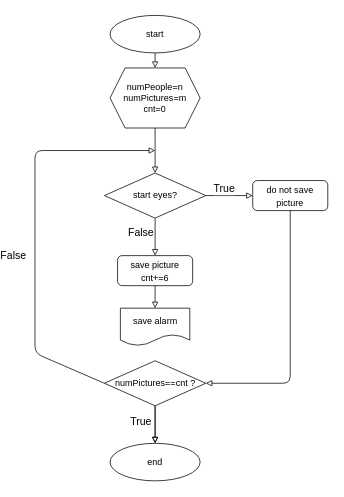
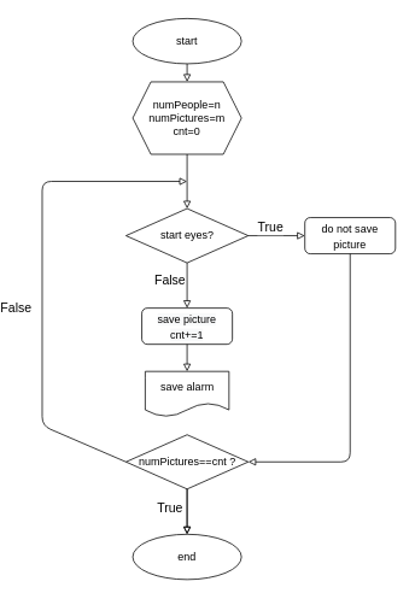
- <mxCell id="14" value="&lt;meta charset=&quot;utf-8&quot;&gt;&lt;span style=&quot;color: rgb(0, 0, 0); font-family: Helvetica; font-size: 12px; font-style: normal; font-variant-ligatures: normal; font-variant-caps: normal; font-weight: 400; letter-spacing: normal; orphans: 2; text-align: center; text-indent: 0px; text-transform: none; widows: 2; word-spacing: 0px; -webkit-text-stroke-width: 0px; background-color: rgb(248, 249, 250); text-decoration-thickness: initial; text-decoration-style: initial; text-decoration-color: initial; float: none; display: inline !important;&quot;&gt;save picture&lt;/span&gt;&lt;br style=&quot;color: rgb(0, 0, 0); font-family: Helvetica; font-size: 12px; font-style: normal; font-variant-ligatures: normal; font-variant-caps: normal; font-weight: 400; letter-spacing: normal; orphans: 2; text-align: center; text-indent: 0px; text-transform: none; widows: 2; word-spacing: 0px; -webkit-text-stroke-width: 0px; background-color: rgb(248, 249, 250); text-decoration-thickness: initial; text-decoration-style: initial; text-decoration-color: initial;&quot;&gt;&lt;span style=&quot;color: rgb(0, 0, 0); font-family: Helvetica; font-size: 12px; font-style: normal; font-variant-ligatures: normal; font-variant-caps: normal; font-weight: 400; letter-spacing: normal; orphans: 2; text-align: center; text-indent: 0px; text-transform: none; widows: 2; word-spacing: 0px; -webkit-text-stroke-width: 0px; background-color: rgb(248, 249, 250); text-decoration-thickness: initial; text-decoration-style: initial; text-decoration-color: initial; float: none; display: inline !important;&quot;&gt;cnt+=6&lt;/span&gt;" style="rounded=1;whiteSpace=wrap;html=1;fontSize=14;" vertex="1" parent="1"><mxGeometry x="130" y="340" width="100" height="40" as="geometry" /></mxCell>
+ <mxCell id="14" value="&lt;meta charset=&quot;utf-8&quot;&gt;&lt;span style=&quot;color: rgb(0, 0, 0); font-family: Helvetica; font-size: 12px; font-style: normal; font-variant-ligatures: normal; font-variant-caps: normal; font-weight: 400; letter-spacing: normal; orphans: 2; text-align: center; text-indent: 0px; text-transform: none; widows: 2; word-spacing: 0px; -webkit-text-stroke-width: 0px; background-color: rgb(248, 249, 250); text-decoration-thickness: initial; text-decoration-style: initial; text-decoration-color: initial; float: none; display: inline !important;&quot;&gt;save picture&lt;/span&gt;&lt;br style=&quot;color: rgb(0, 0, 0); font-family: Helvetica; font-size: 12px; font-style: normal; font-variant-ligatures: normal; font-variant-caps: normal; font-weight: 400; letter-spacing: normal; orphans: 2; text-align: center; text-indent: 0px; text-transform: none; widows: 2; word-spacing: 0px; -webkit-text-stroke-width: 0px; background-color: rgb(248, 249, 250); text-decoration-thickness: initial; text-decoration-style: initial; text-decoration-color: initial;&quot;&gt;&lt;span style=&quot;color: rgb(0, 0, 0); font-family: Helvetica; font-size: 12px; font-style: normal; font-variant-ligatures: normal; font-variant-caps: normal; font-weight: 400; letter-spacing: normal; orphans: 2; text-align: center; text-indent: 0px; text-transform: none; widows: 2; word-spacing: 0px; -webkit-text-stroke-width: 0px; background-color: rgb(248, 249, 250); text-decoration-thickness: initial; text-decoration-style: initial; text-decoration-color: initial; float: none; display: inline !important;&quot;&gt;cnt+=1&lt;/span&gt;" style="rounded=1;whiteSpace=wrap;html=1;fontSize=14;" vertex="1" parent="1"><mxGeometry x="130" y="340" width="100" height="40" as="geometry" /></mxCell>
